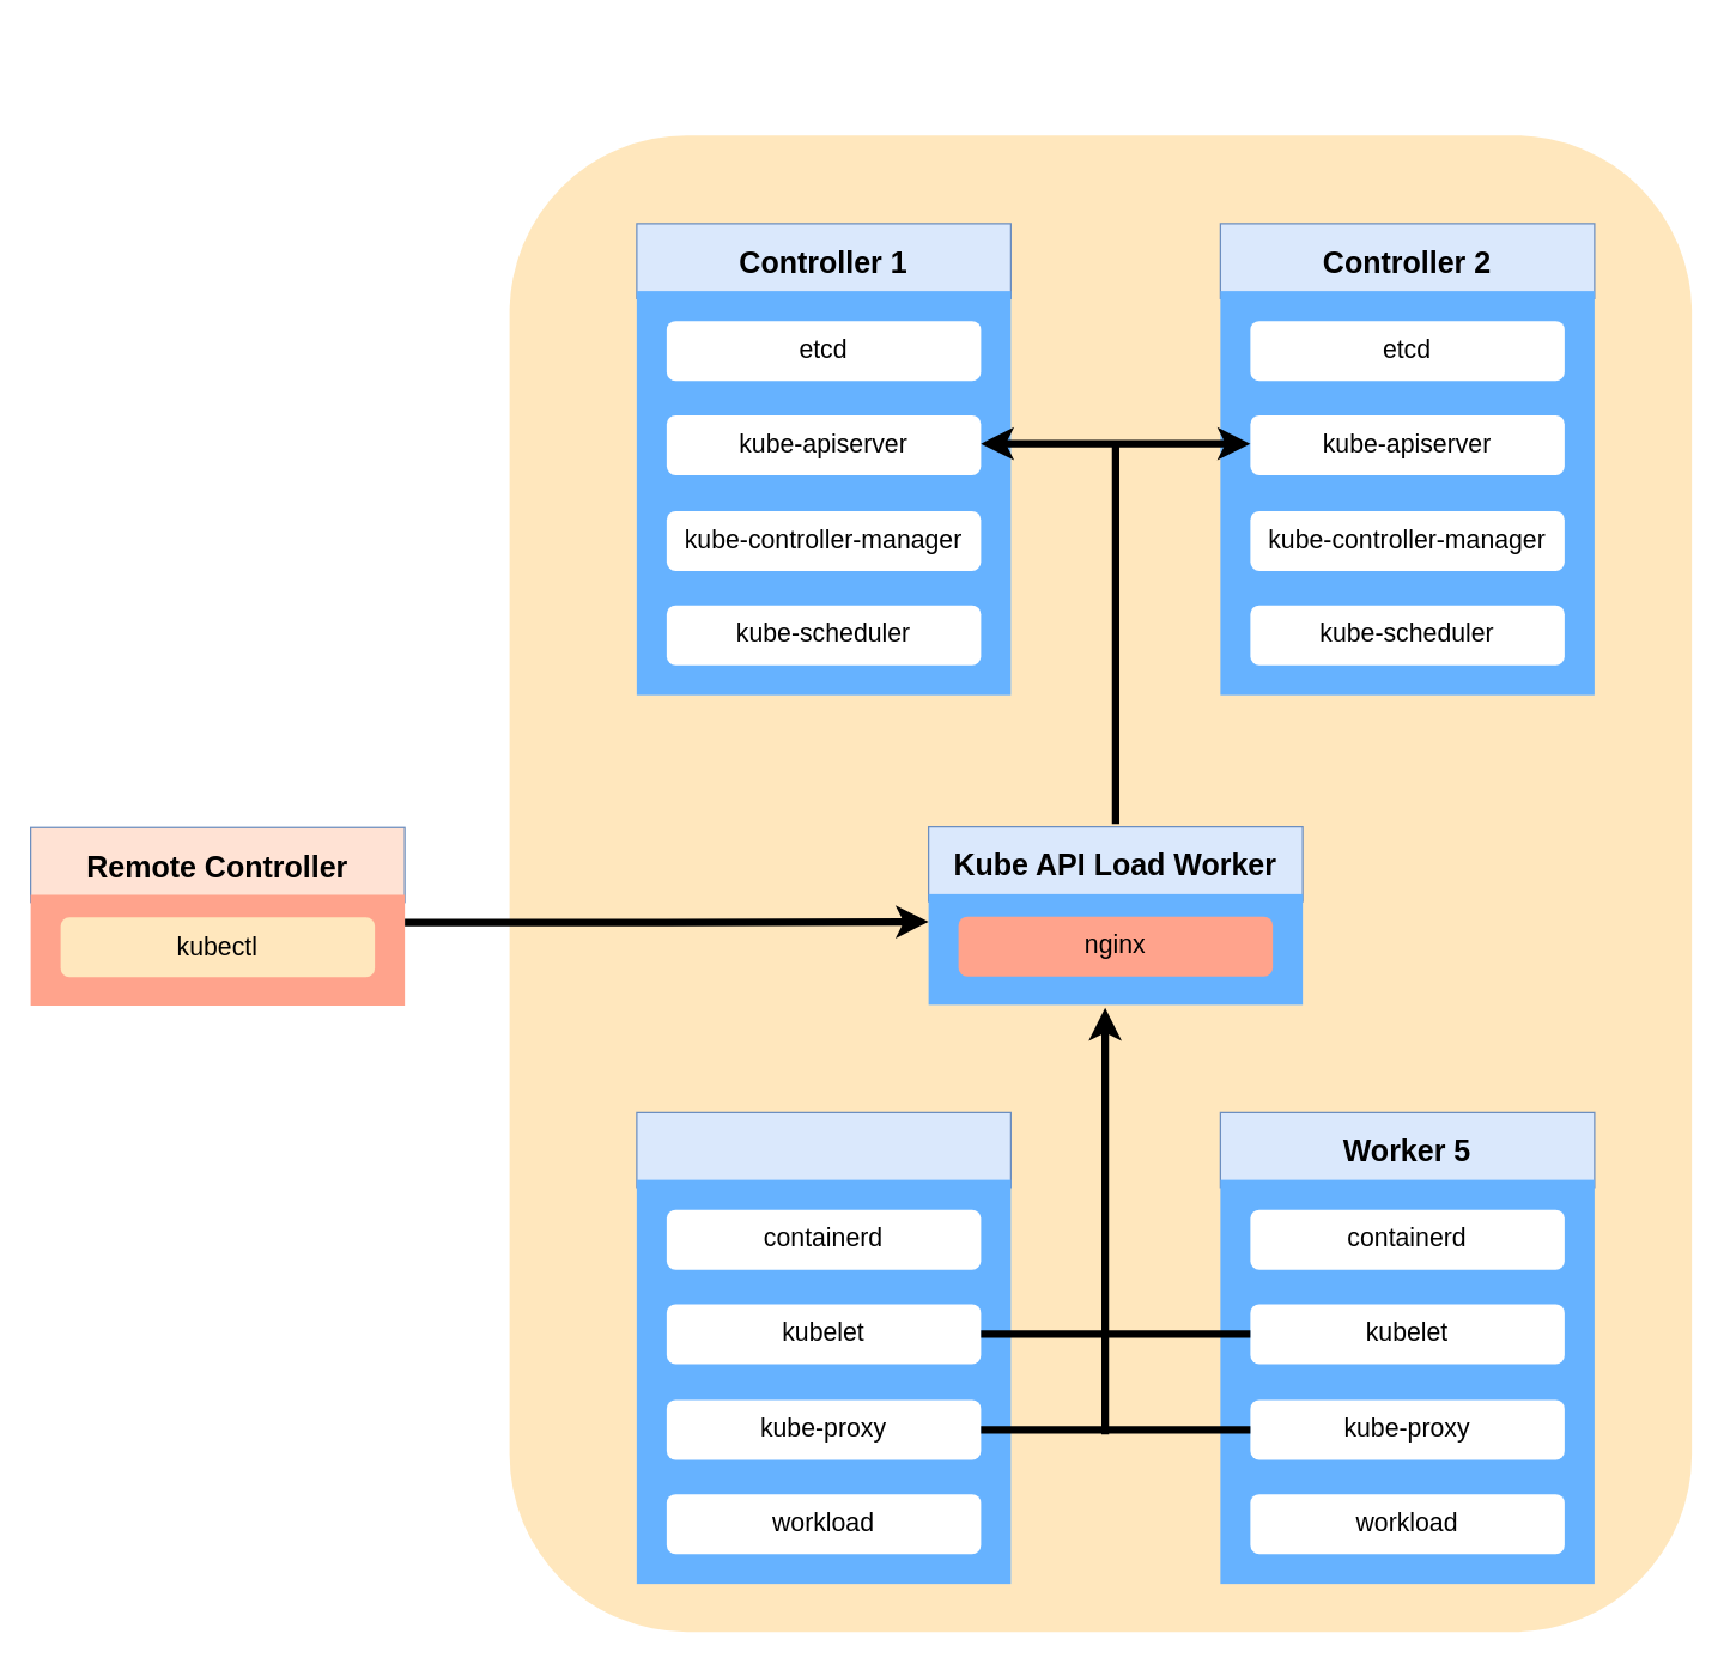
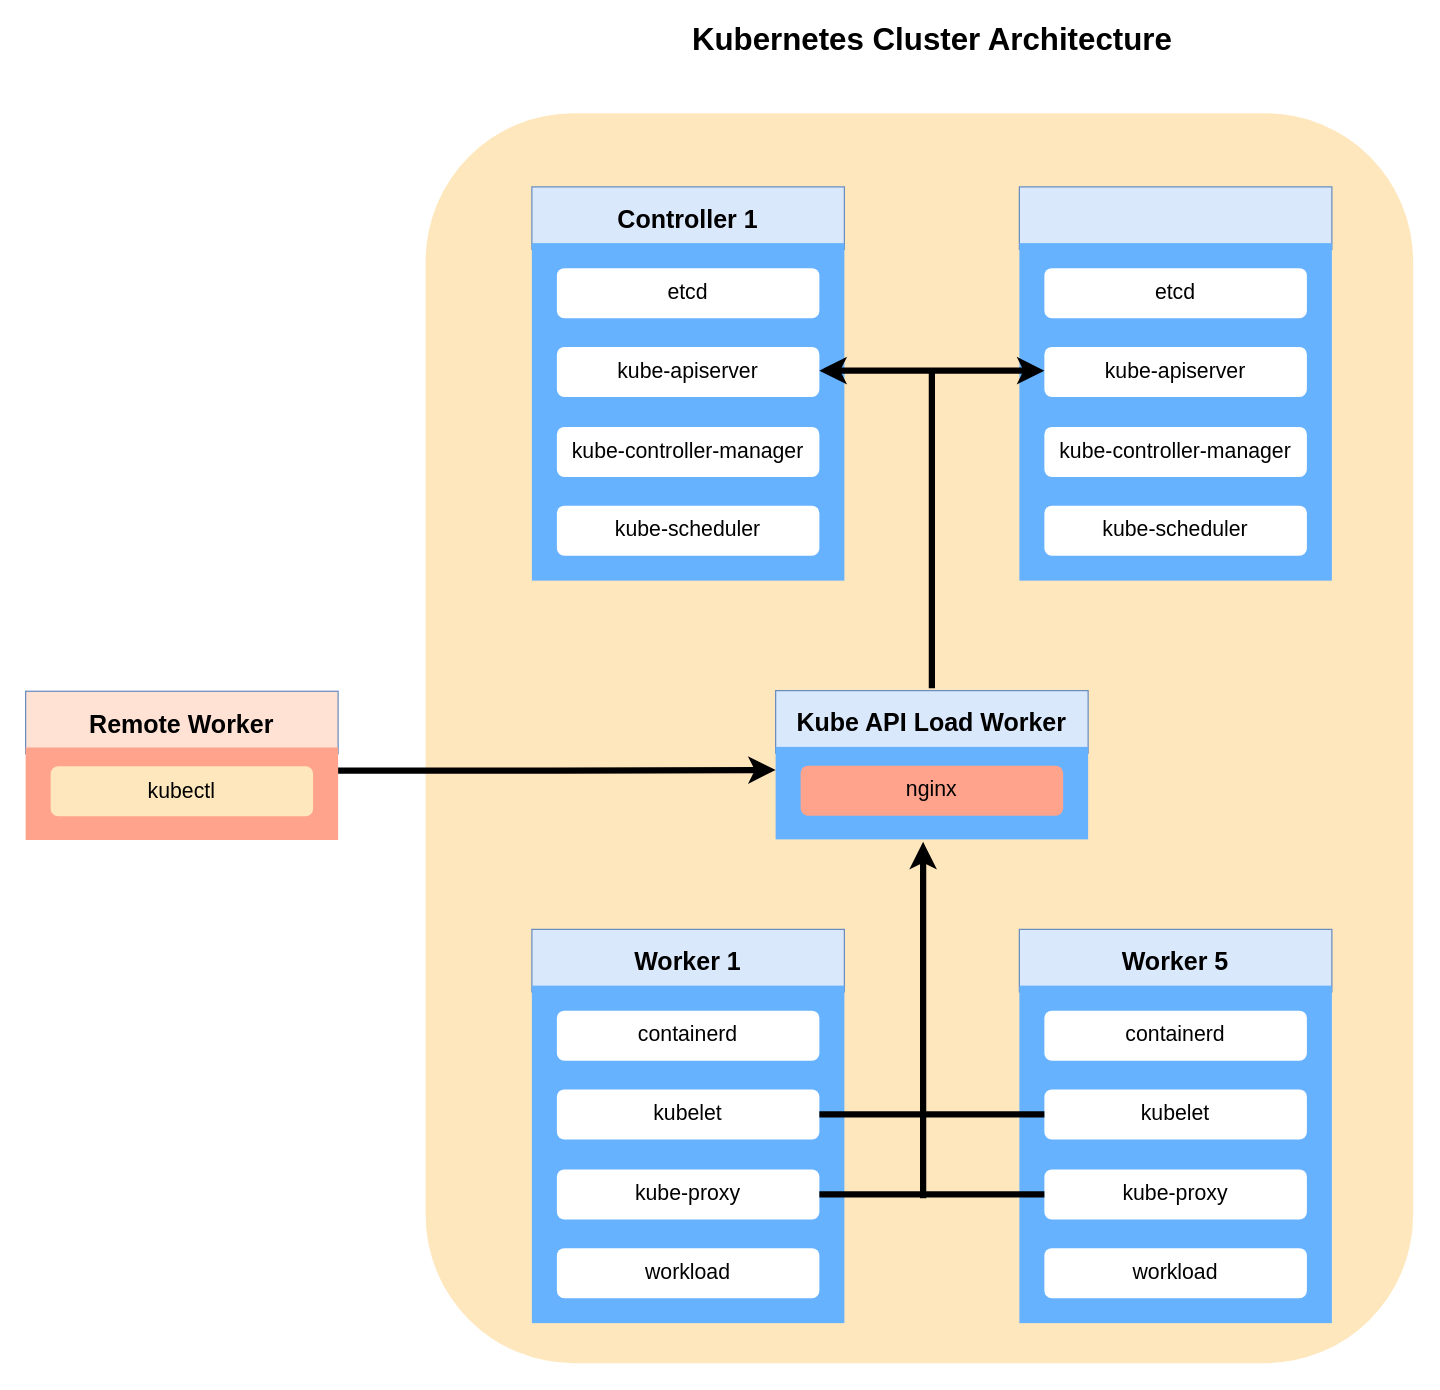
+ <mxCell id="65" value="&lt;b&gt;&lt;font style=&quot;font-size: 25px&quot;&gt;Kubernetes Cluster Architecture&lt;/font&gt;&lt;/b&gt;" style="text;html=1;strokeColor=none;fillColor=none;align=center;verticalAlign=middle;whiteSpace=wrap;rounded=0;" vertex="1" parent="1"><mxGeometry x="537.5" y="20" width="415" height="20" as="geometry" /></mxCell>
- <mxCell id="25" value="&lt;font style=&quot;font-size: 20px&quot;&gt;&lt;b&gt;Controller 2&lt;/b&gt;&lt;/font&gt;" style="text;html=1;strokeColor=none;fillColor=none;align=center;verticalAlign=middle;whiteSpace=wrap;rounded=0;" vertex="1" parent="16"><mxGeometry x="5" width="240" height="20" as="geometry" /></mxCell>
- <mxCell id="58" value="&lt;span style=&quot;font-size: 20px&quot;&gt;&lt;b&gt;Remote Controller&lt;/b&gt;&lt;/span&gt;" style="text;html=1;strokeColor=none;fillColor=none;align=center;verticalAlign=middle;whiteSpace=wrap;rounded=0;" vertex="1" parent="56"><mxGeometry x="5" y="15" width="240" height="20" as="geometry" /></mxCell>
+ <mxCell id="58" value="&lt;span style=&quot;font-size: 20px&quot;&gt;&lt;b&gt;Remote Worker&lt;/b&gt;&lt;/span&gt;" style="text;html=1;strokeColor=none;fillColor=none;align=center;verticalAlign=middle;whiteSpace=wrap;rounded=0;" vertex="1" parent="56"><mxGeometry x="5" y="15" width="240" height="20" as="geometry" /></mxCell>
+ <mxCell id="37" value="&lt;font style=&quot;font-size: 20px&quot;&gt;&lt;b&gt;Worker 1&lt;/b&gt;&lt;/font&gt;" style="text;html=1;strokeColor=none;fillColor=none;align=center;verticalAlign=middle;whiteSpace=wrap;rounded=0;" vertex="1" parent="28"><mxGeometry x="5" width="240" height="20" as="geometry" /></mxCell>
